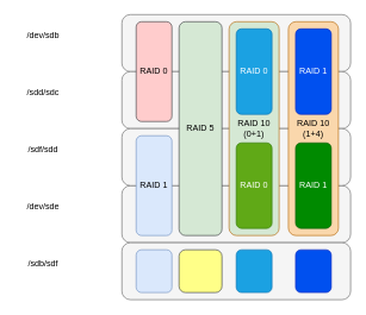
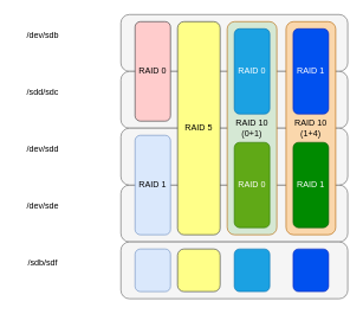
- <mxCell id="17" value="RAID 5" style="rounded=1;whiteSpace=wrap;html=1;fillColor=#d5e8d4;strokeColor=#36393d;" parent="1" vertex="1"><mxGeometry x="250" y="30" width="60" height="300" as="geometry" /></mxCell>
+ <mxCell id="17" value="RAID 5" style="rounded=1;whiteSpace=wrap;html=1;fillColor=#ffff88;strokeColor=#36393d;" parent="1" vertex="1"><mxGeometry x="250" y="30" width="60" height="300" as="geometry" /></mxCell>
- <mxCell id="13" value="/sdf/sdd" style="text;html=1;strokeColor=none;fillColor=none;align=center;verticalAlign=middle;whiteSpace=wrap;rounded=0;" parent="1" vertex="1"><mxGeometry x="20" y="200" width="80" height="20" as="geometry" /></mxCell>
+ <mxCell id="13" value="/dev/sdd" style="text;html=1;strokeColor=none;fillColor=none;align=center;verticalAlign=middle;whiteSpace=wrap;rounded=0;" parent="1" vertex="1"><mxGeometry x="20" y="200" width="80" height="20" as="geometry" /></mxCell>
